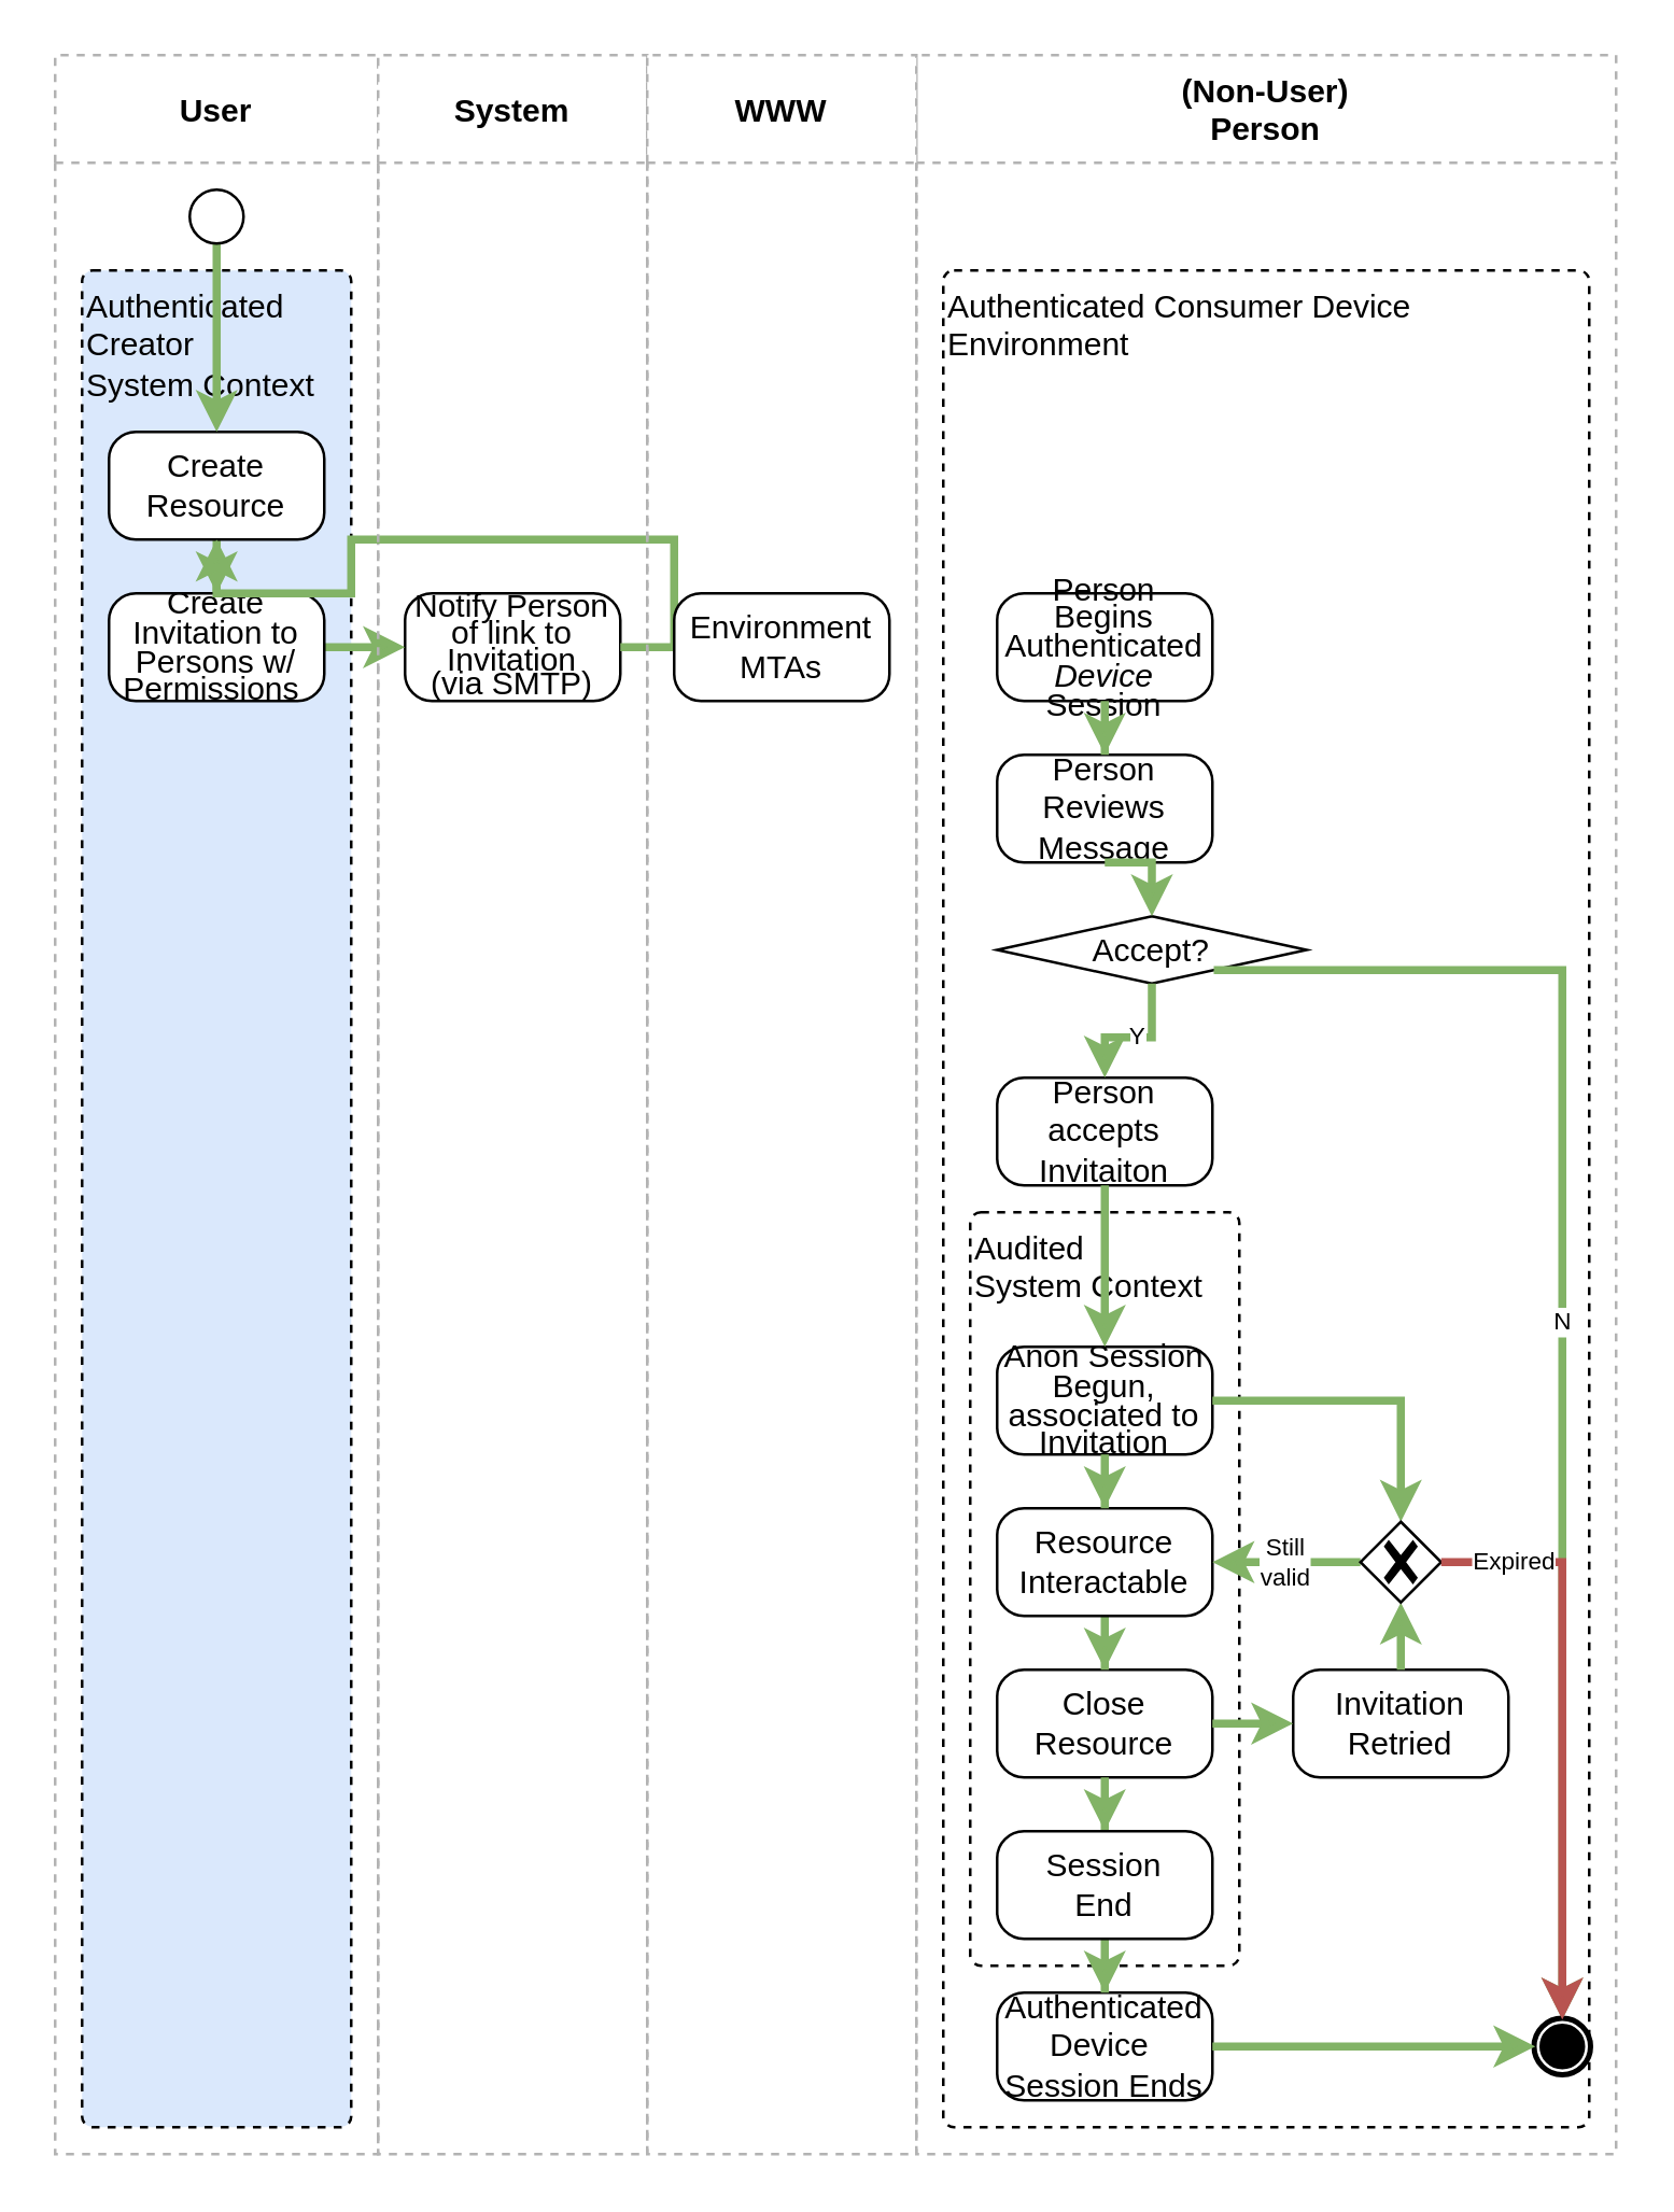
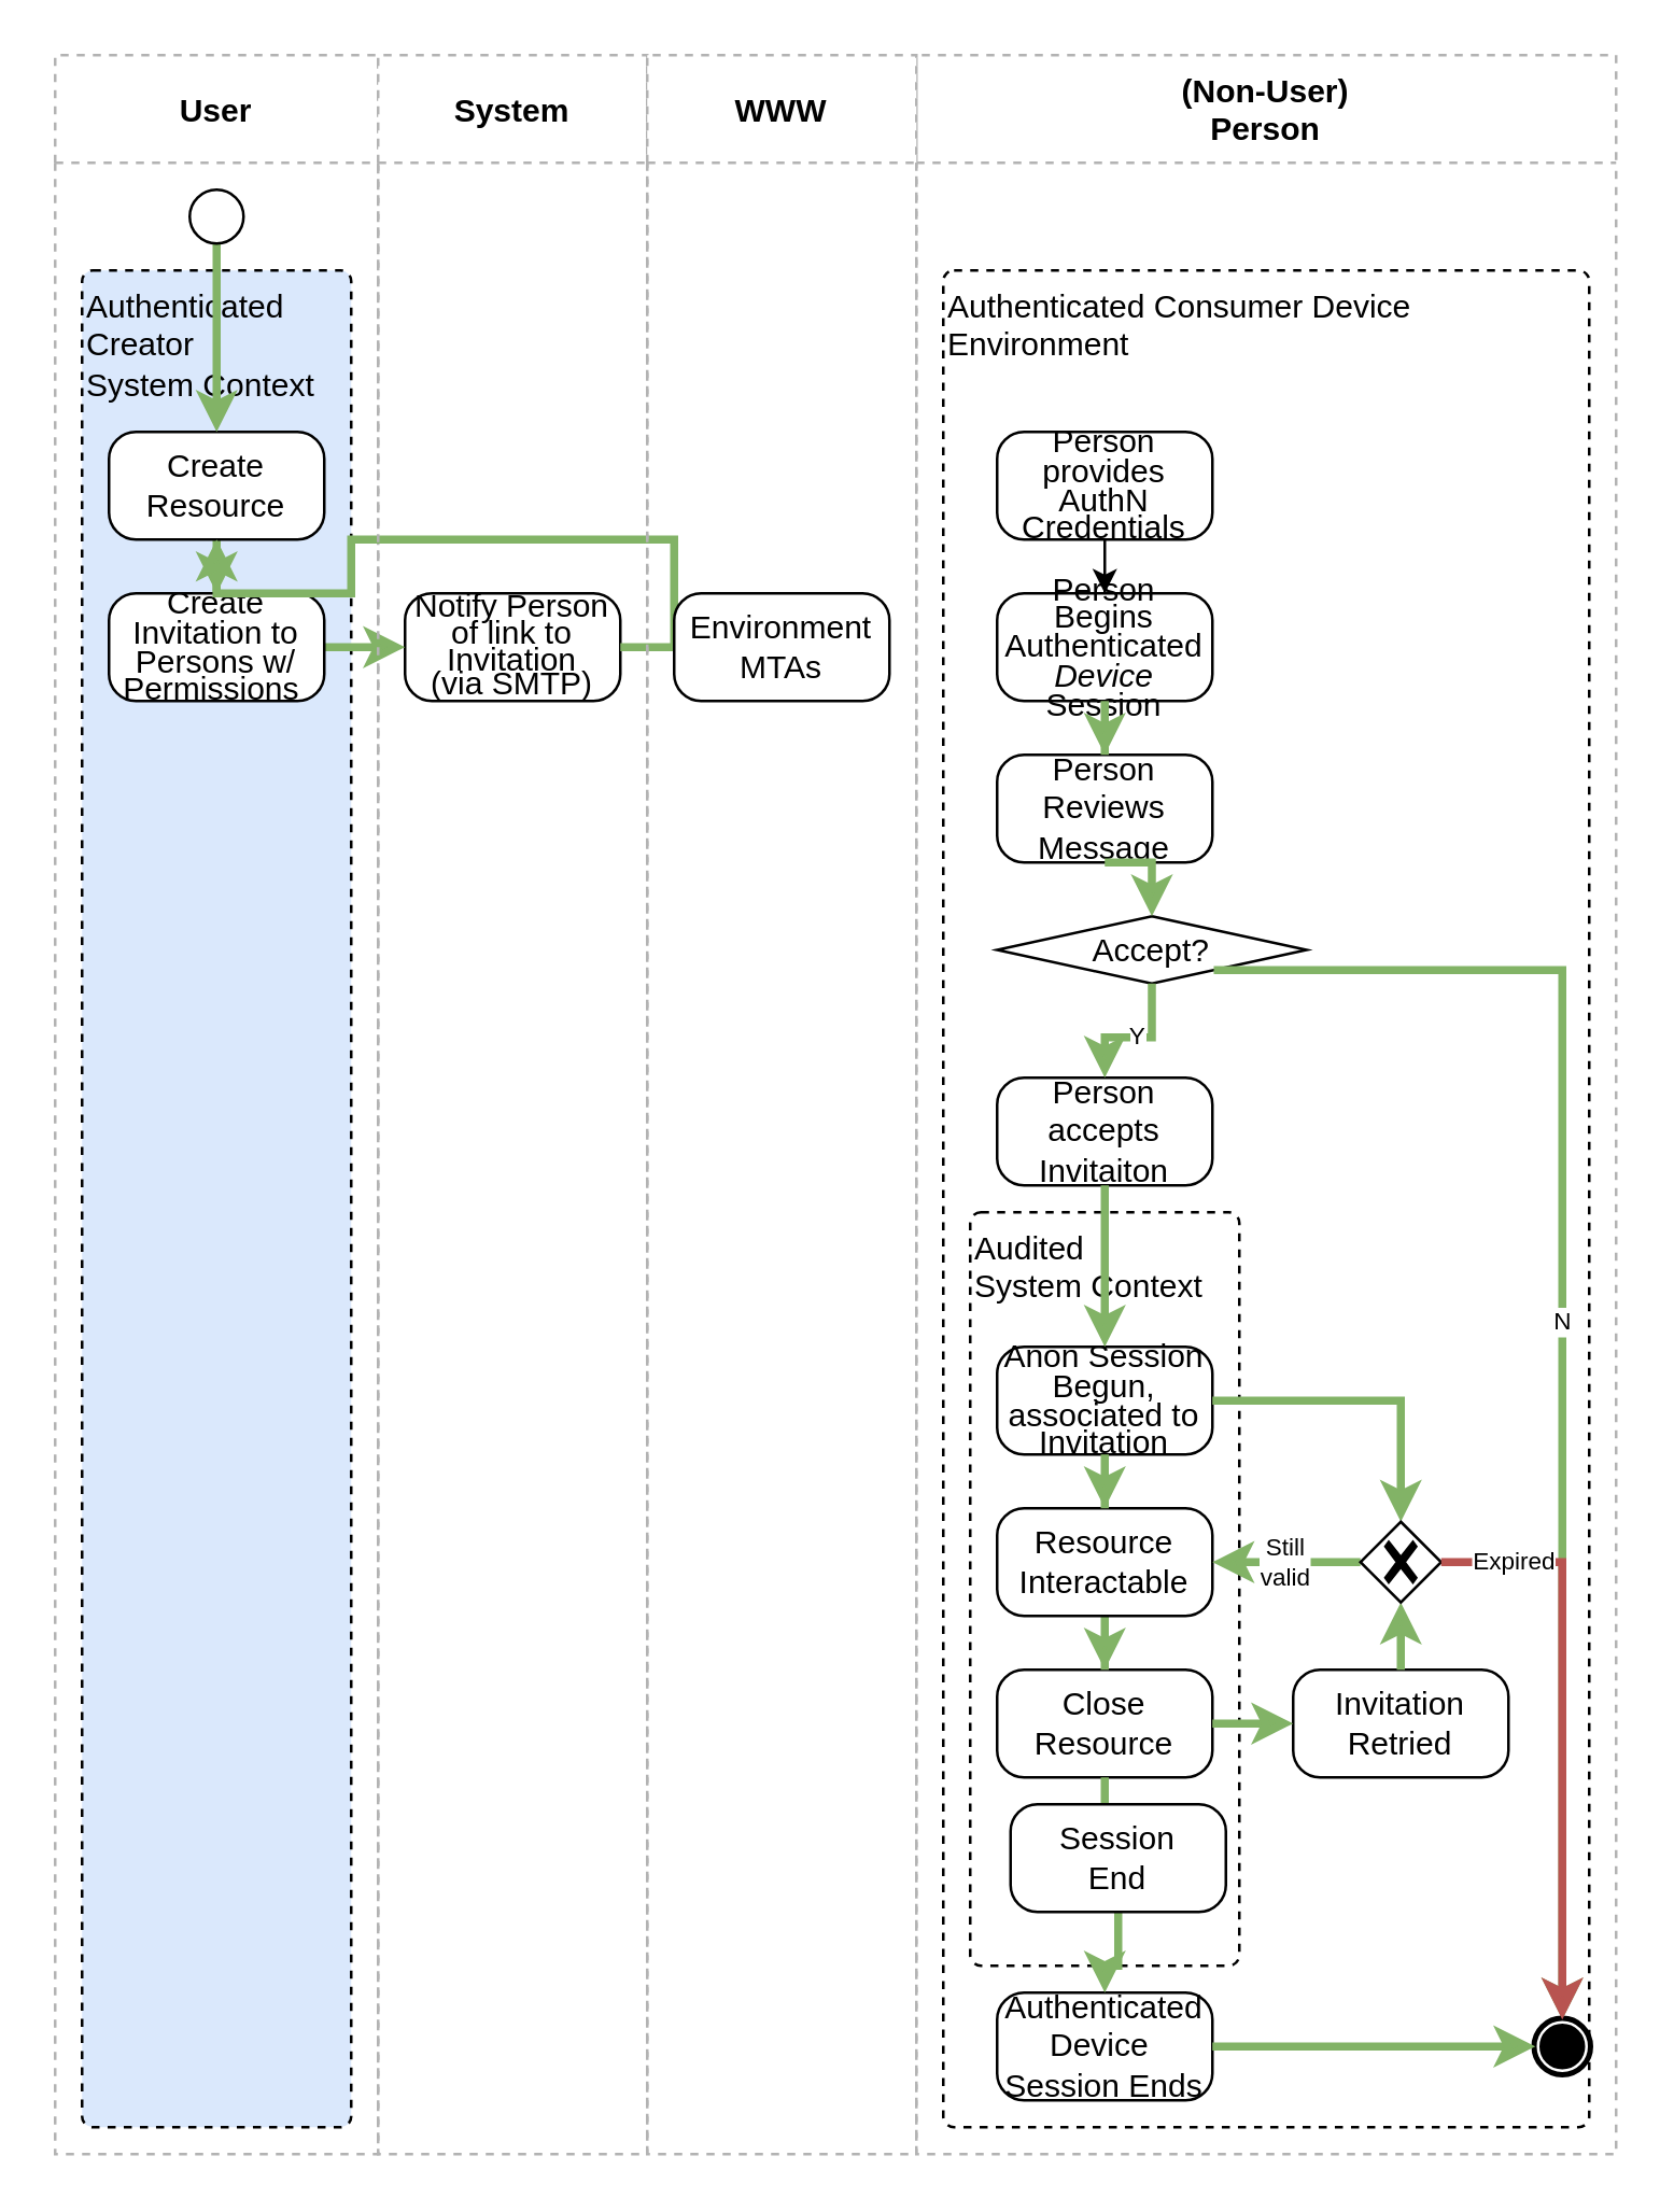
+ <mxCell id="44" value="&lt;p style=&quot;line-height: 0.9;&quot;&gt;Person provides AuthN Credentials&lt;/p&gt;" style="points=[[0.25,0,0],[0.5,0,0],[0.75,0,0],[1,0.25,0],[1,0.5,0],[1,0.75,0],[0.75,1,0],[0.5,1,0],[0.25,1,0],[0,0.75,0],[0,0.5,0],[0,0.25,0]];shape=mxgraph.bpmn.task;whiteSpace=wrap;rectStyle=rounded;size=10;taskMarker=abstract;fontFamily=Helvetica;fontSize=12;fontColor=default;align=center;strokeColor=default;fillColor=default;html=1;" vertex="1" parent="43"><mxGeometry x="30" y="140" width="80" height="40" as="geometry" /></mxCell>
+ <mxCell id="47" style="edgeStyle=orthogonalEdgeStyle;rounded=0;orthogonalLoop=1;jettySize=auto;html=1;entryX=0.5;entryY=0;entryDx=0;entryDy=0;entryPerimeter=0;fontSize=9;" edge="1" parent="1" source="44" target="9"><mxGeometry relative="1" as="geometry" /></mxCell>
- <mxCell id="24" value="Session&lt;br&gt;End" style="points=[[0.25,0,0],[0.5,0,0],[0.75,0,0],[1,0.25,0],[1,0.5,0],[1,0.75,0],[0.75,1,0],[0.5,1,0],[0.25,1,0],[0,0.75,0],[0,0.5,0],[0,0.25,0]];shape=mxgraph.bpmn.task;whiteSpace=wrap;rectStyle=rounded;size=10;taskMarker=abstract;fontFamily=Helvetica;fontSize=12;fontColor=default;align=center;strokeColor=default;fillColor=default;html=1;" vertex="1" parent="15"><mxGeometry x="10" y="230" width="80" height="40" as="geometry" /></mxCell>
+ <mxCell id="24" value="Session&lt;br&gt;End" style="points=[[0.25,0,0],[0.5,0,0],[0.75,0,0],[1,0.25,0],[1,0.5,0],[1,0.75,0],[0.75,1,0],[0.5,1,0],[0.25,1,0],[0,0.75,0],[0,0.5,0],[0,0.25,0]];shape=mxgraph.bpmn.task;whiteSpace=wrap;rectStyle=rounded;size=10;taskMarker=abstract;fontFamily=Helvetica;fontSize=12;fontColor=default;align=center;strokeColor=default;fillColor=default;html=1;" vertex="1" parent="15"><mxGeometry x="15" y="220" width="80" height="40" as="geometry" /></mxCell>
